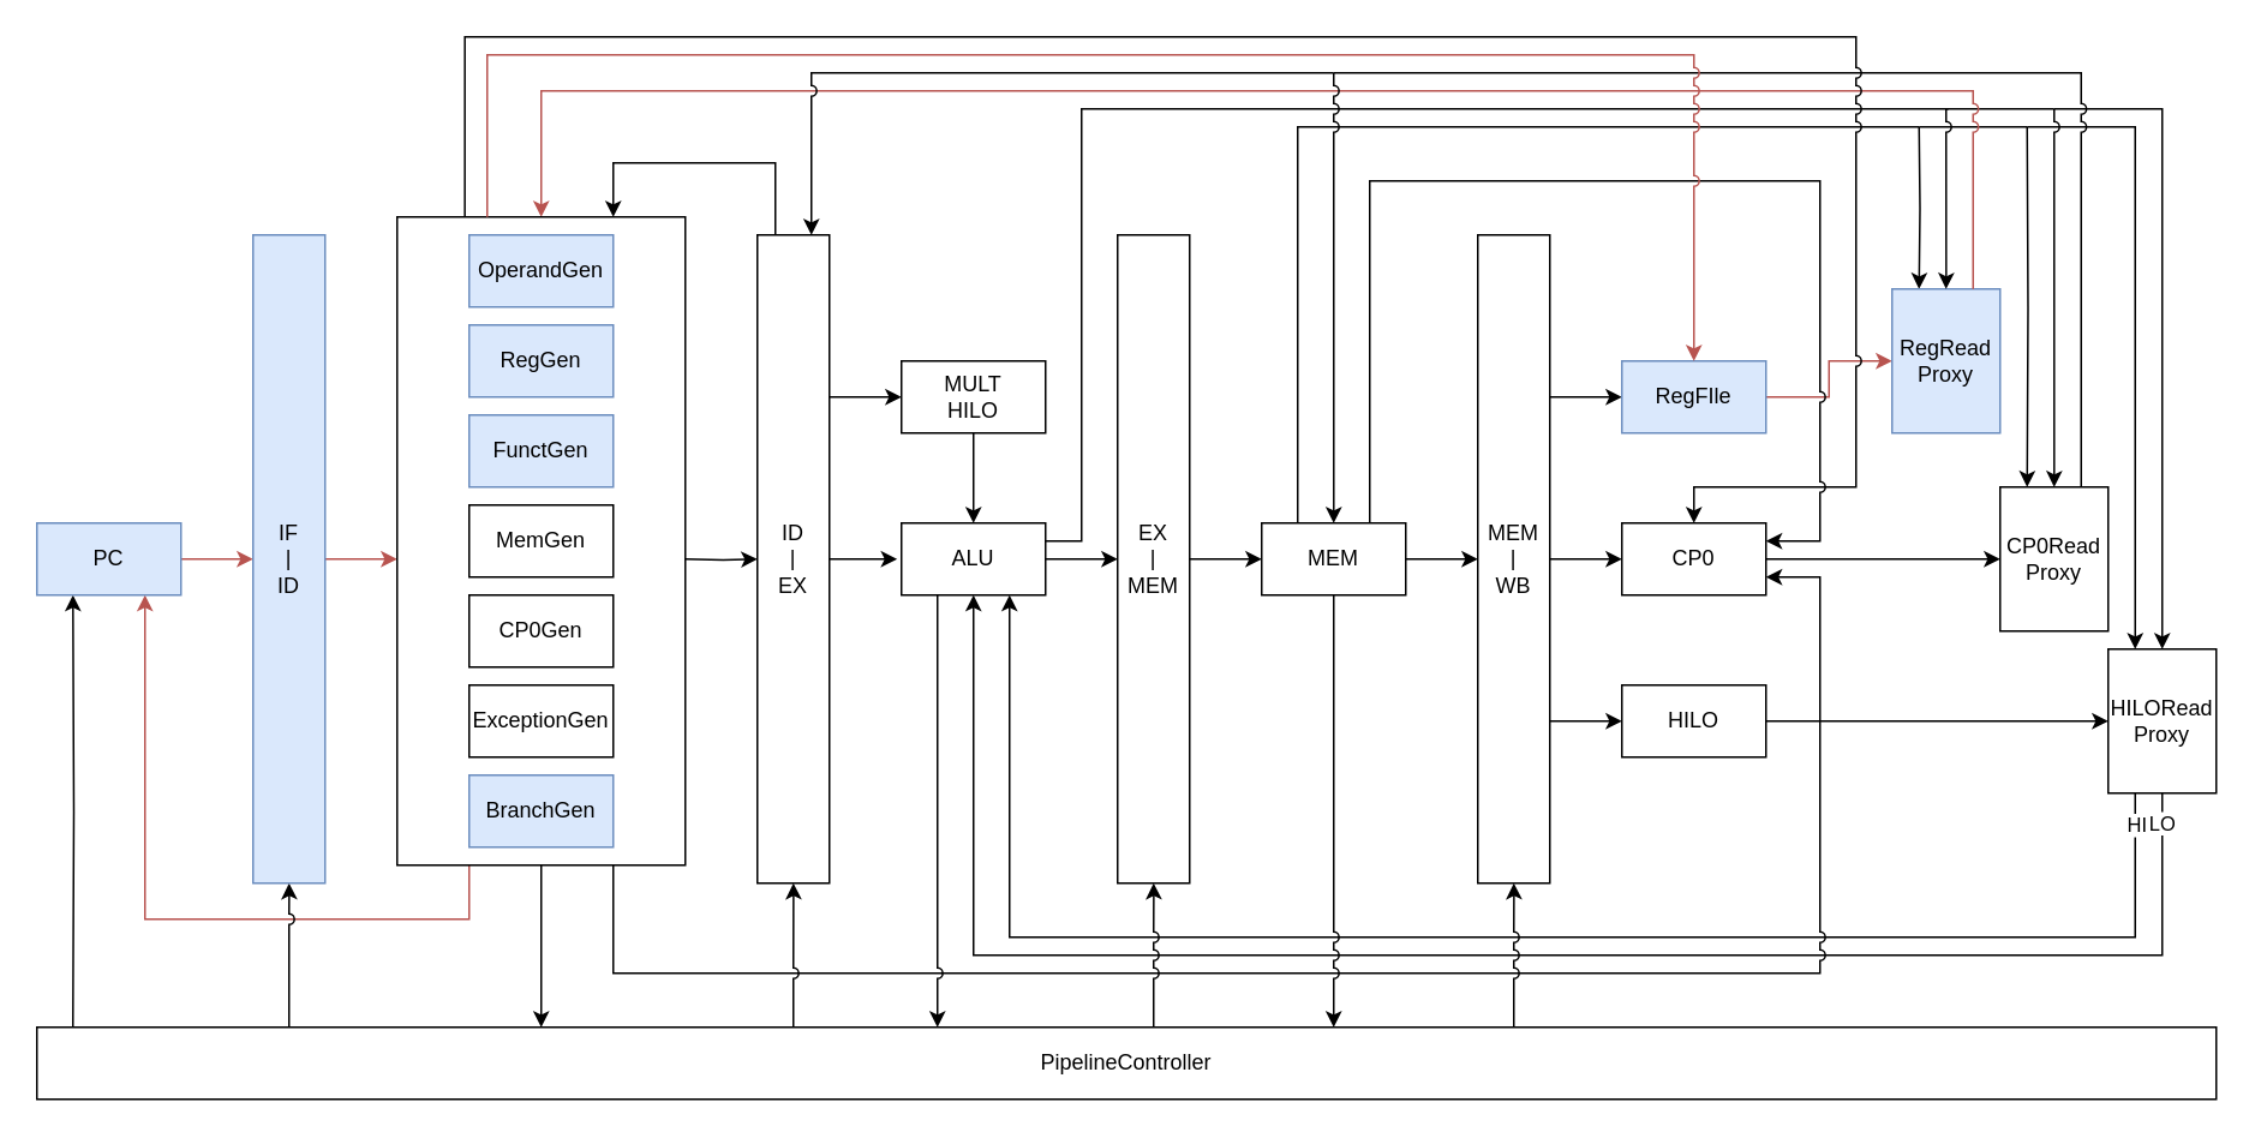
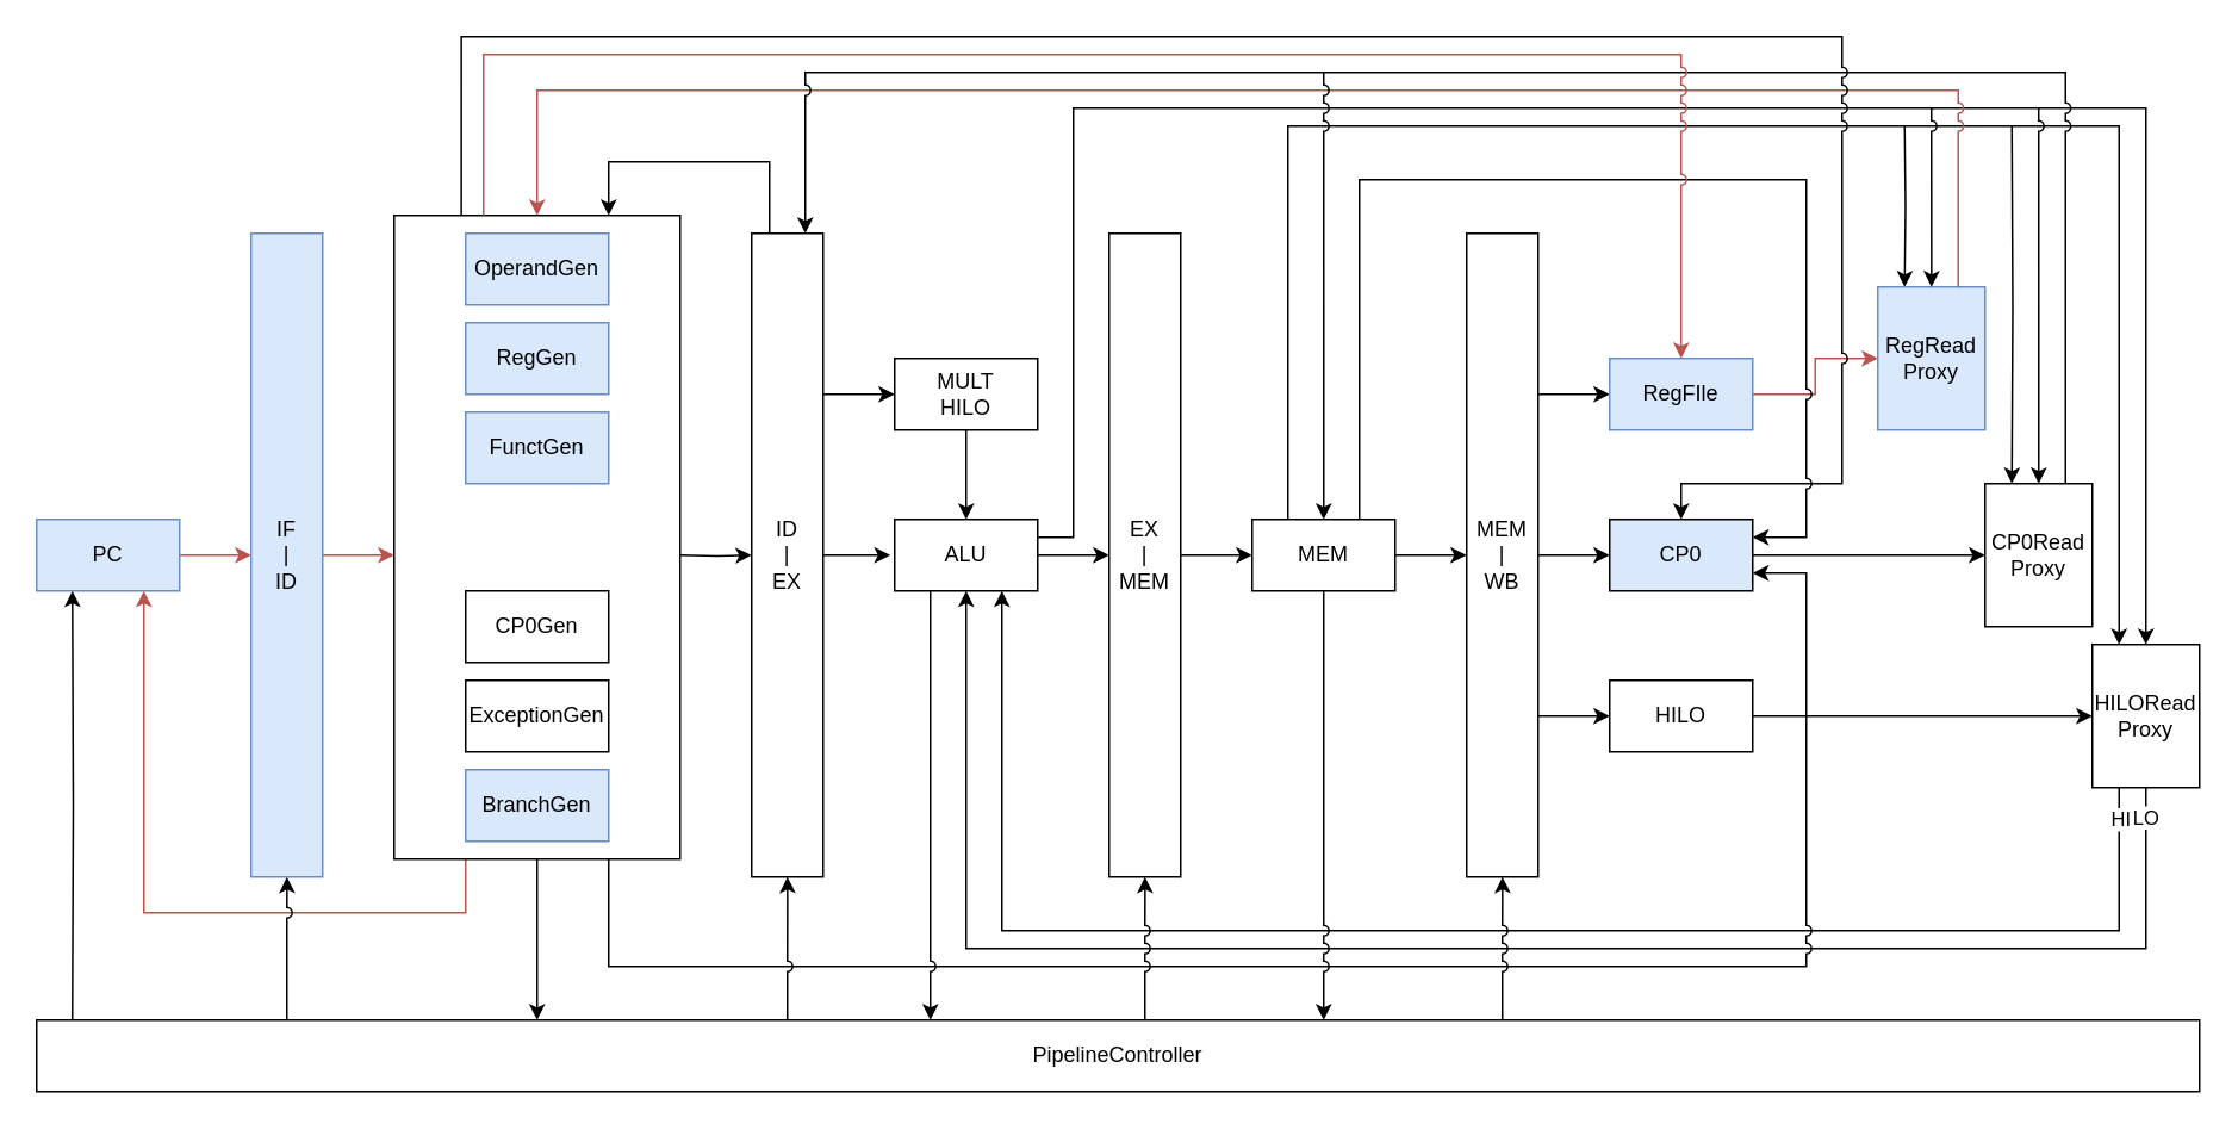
- <mxCell id="65" value="MemGen" style="rounded=0;whiteSpace=wrap;html=1;" vertex="1" parent="1"><mxGeometry x="260" y="280" width="80" height="40" as="geometry" /></mxCell>
- <mxCell id="47" value="CP0" style="rounded=0;whiteSpace=wrap;html=1;" vertex="1" parent="1"><mxGeometry x="900" y="290" width="80" height="40" as="geometry" /></mxCell>
+ <mxCell id="47" value="CP0" style="rounded=0;whiteSpace=wrap;html=1;fillColor=#dae8fc;" vertex="1" parent="1"><mxGeometry x="900" y="290" width="80" height="40" as="geometry" /></mxCell>
